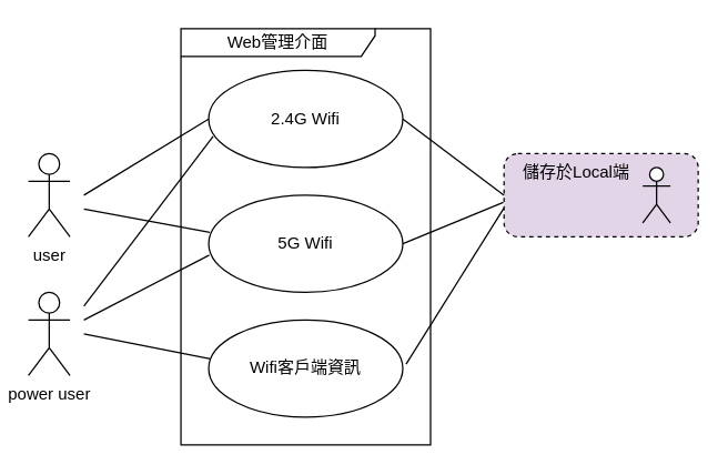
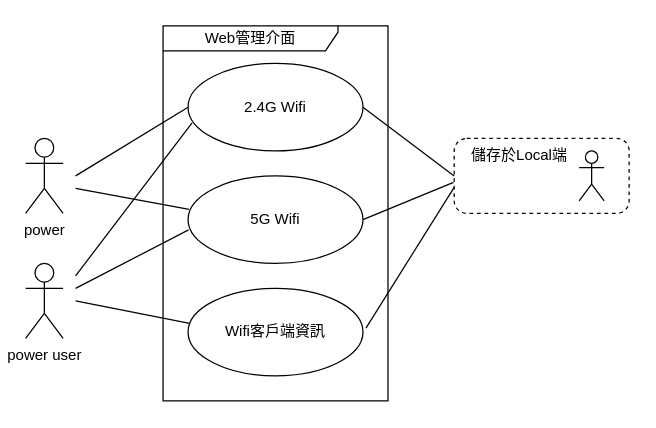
- <mxCell id="14" value="　儲存於Local端" style="html=1;align=left;verticalAlign=top;rounded=1;absoluteArcSize=1;arcSize=20;dashed=1;whiteSpace=wrap;fillColor=#e1d5e7;" vertex="1" parent="13"><mxGeometry width="140" height="60" as="geometry" /></mxCell>
+ <mxCell id="14" value="　儲存於Local端" style="html=1;align=left;verticalAlign=top;rounded=1;absoluteArcSize=1;arcSize=20;dashed=1;whiteSpace=wrap;" vertex="1" parent="13"><mxGeometry width="140" height="60" as="geometry" /></mxCell>
- <mxCell id="2" value="user" style="shape=umlActor;verticalLabelPosition=bottom;verticalAlign=top;html=1;" parent="1" vertex="1"><mxGeometry x="20" y="110" width="30" height="60" as="geometry" /></mxCell>
+ <mxCell id="2" value="power" style="shape=umlActor;verticalLabelPosition=bottom;verticalAlign=top;html=1;" parent="1" vertex="1"><mxGeometry x="20" y="110" width="30" height="60" as="geometry" /></mxCell>
